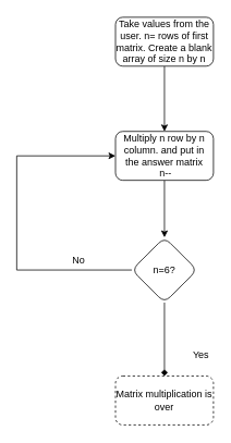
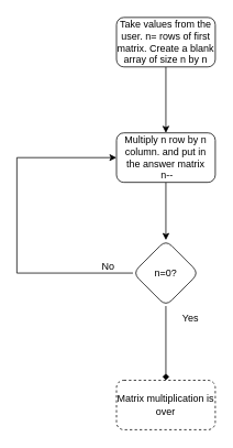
- <mxCell id="9" value="No" style="text;html=1;strokeColor=none;fillColor=none;align=center;verticalAlign=middle;whiteSpace=wrap;rounded=0;" vertex="1" parent="1"><mxGeometry x="66" y="303" width="60" height="30" as="geometry" /></mxCell>
+ <mxCell id="9" value="No" style="text;html=1;strokeColor=none;fillColor=none;align=center;verticalAlign=middle;whiteSpace=wrap;rounded=0;" vertex="1" parent="1"><mxGeometry x="101" y="308" width="60" height="30" as="geometry" /></mxCell>
- <mxCell id="8" value="n=6?" style="rhombus;whiteSpace=wrap;html=1;rounded=1;" vertex="1" parent="1"><mxGeometry x="161" y="290" width="80" height="80" as="geometry" /></mxCell>
+ <mxCell id="8" value="n=0?" style="rhombus;whiteSpace=wrap;html=1;rounded=1;" vertex="1" parent="1"><mxGeometry x="161" y="290" width="80" height="80" as="geometry" /></mxCell>
- <mxCell id="11" value="Yes" style="text;html=1;strokeColor=none;fillColor=none;align=center;verticalAlign=middle;whiteSpace=wrap;rounded=0;" vertex="1" parent="1"><mxGeometry x="216" y="420" width="60" height="30" as="geometry" /></mxCell>
+ <mxCell id="11" value="Yes" style="text;html=1;strokeColor=none;fillColor=none;align=center;verticalAlign=middle;whiteSpace=wrap;rounded=0;" vertex="1" parent="1"><mxGeometry x="201" y="370" width="60" height="30" as="geometry" /></mxCell>
